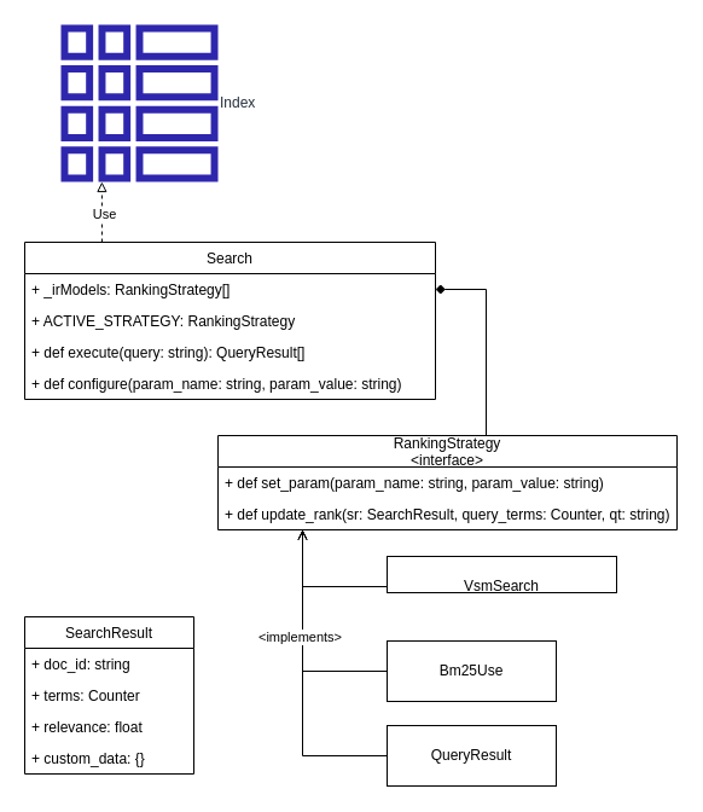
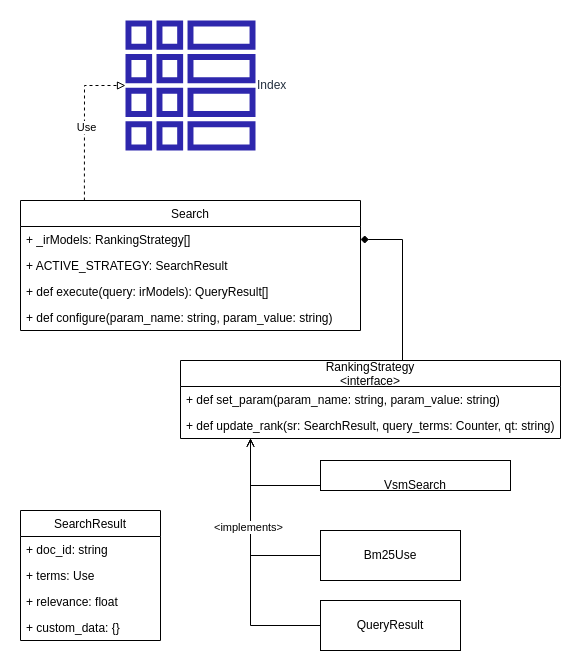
- <mxCell id="23" value="Index" style="sketch=0;outlineConnect=0;fontColor=#232F3E;gradientColor=none;fillColor=#2E27AD;strokeColor=none;dashed=0;verticalLabelPosition=middle;verticalAlign=middle;align=left;html=1;fontSize=12;fontStyle=0;aspect=fixed;pointerEvents=1;shape=mxgraph.aws4.global_secondary_index;labelPosition=right;" vertex="1" parent="1"><mxGeometry x="50" y="20" width="130" height="130" as="geometry" /></mxCell>
+ <mxCell id="23" value="Index" style="sketch=0;outlineConnect=0;fontColor=#232F3E;gradientColor=none;fillColor=#2E27AD;strokeColor=none;dashed=0;verticalLabelPosition=middle;verticalAlign=middle;align=left;html=1;fontSize=12;fontStyle=0;aspect=fixed;pointerEvents=1;shape=mxgraph.aws4.global_secondary_index;labelPosition=right;" vertex="1" parent="1"><mxGeometry x="125" y="20" width="130" height="130" as="geometry" /></mxCell>
- <mxCell id="4" value="+ ACTIVE_STRATEGY: RankingStrategy" style="text;strokeColor=none;fillColor=none;align=left;verticalAlign=top;spacingLeft=4;spacingRight=4;overflow=hidden;rotatable=0;points=[[0,0.5],[1,0.5]];portConstraint=eastwest;labelBackgroundColor=#FFFFFF;" vertex="1" parent="2"><mxGeometry y="52" width="340" height="26" as="geometry" /></mxCell>
+ <mxCell id="4" value="+ ACTIVE_STRATEGY: SearchResult" style="text;strokeColor=none;fillColor=none;align=left;verticalAlign=top;spacingLeft=4;spacingRight=4;overflow=hidden;rotatable=0;points=[[0,0.5],[1,0.5]];portConstraint=eastwest;labelBackgroundColor=#FFFFFF;" vertex="1" parent="2"><mxGeometry y="52" width="340" height="26" as="geometry" /></mxCell>
- <mxCell id="5" value="+ def execute(query: string): QueryResult[]" style="text;strokeColor=none;fillColor=none;align=left;verticalAlign=top;spacingLeft=4;spacingRight=4;overflow=hidden;rotatable=0;points=[[0,0.5],[1,0.5]];portConstraint=eastwest;" vertex="1" parent="2"><mxGeometry y="78" width="340" height="26" as="geometry" /></mxCell>
+ <mxCell id="5" value="+ def execute(query: irModels): QueryResult[]" style="text;strokeColor=none;fillColor=none;align=left;verticalAlign=top;spacingLeft=4;spacingRight=4;overflow=hidden;rotatable=0;points=[[0,0.5],[1,0.5]];portConstraint=eastwest;" vertex="1" parent="2"><mxGeometry y="78" width="340" height="26" as="geometry" /></mxCell>
- <mxCell id="17" value="+ terms: Counter" style="text;strokeColor=none;fillColor=none;align=left;verticalAlign=top;spacingLeft=4;spacingRight=4;overflow=hidden;rotatable=0;points=[[0,0.5],[1,0.5]];portConstraint=eastwest;labelBackgroundColor=#FFFFFF;" vertex="1" parent="15"><mxGeometry y="52" width="140" height="26" as="geometry" /></mxCell>
+ <mxCell id="17" value="+ terms: Use" style="text;strokeColor=none;fillColor=none;align=left;verticalAlign=top;spacingLeft=4;spacingRight=4;overflow=hidden;rotatable=0;points=[[0,0.5],[1,0.5]];portConstraint=eastwest;labelBackgroundColor=#FFFFFF;" vertex="1" parent="15"><mxGeometry y="52" width="140" height="26" as="geometry" /></mxCell>
